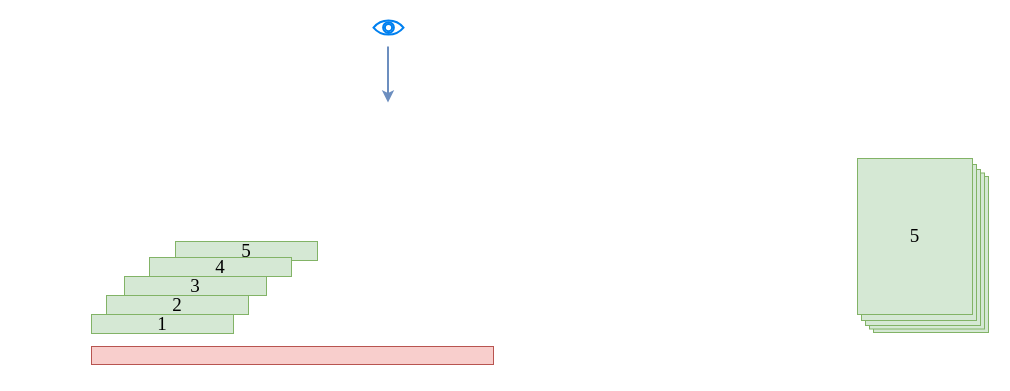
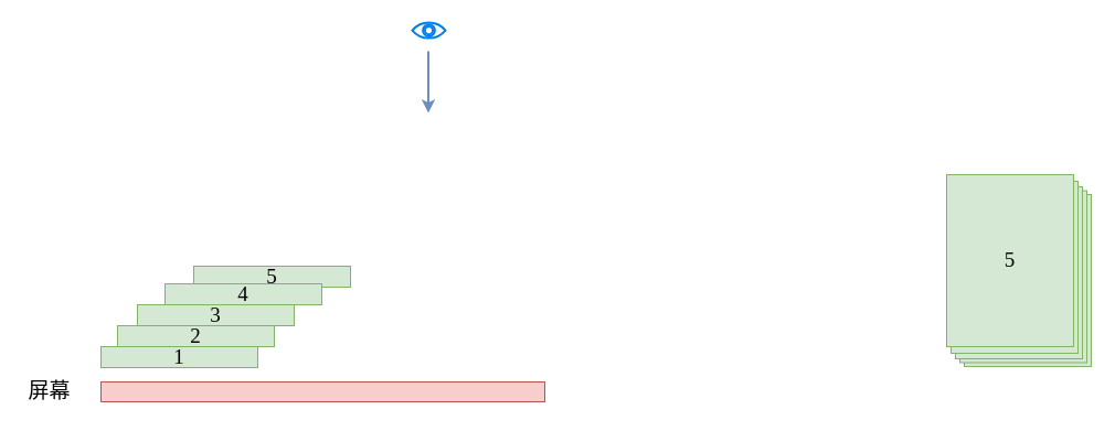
+ <mxCell id="3" value="屏幕" style="text;html=1;align=center;verticalAlign=middle;resizable=0;points=[];autosize=1;strokeColor=none;fontFamily=Roboto Mono;fontSize=19;" parent="1" vertex="1"><mxGeometry x="20" y="341.5" width="48" height="27" as="geometry" /></mxCell>
